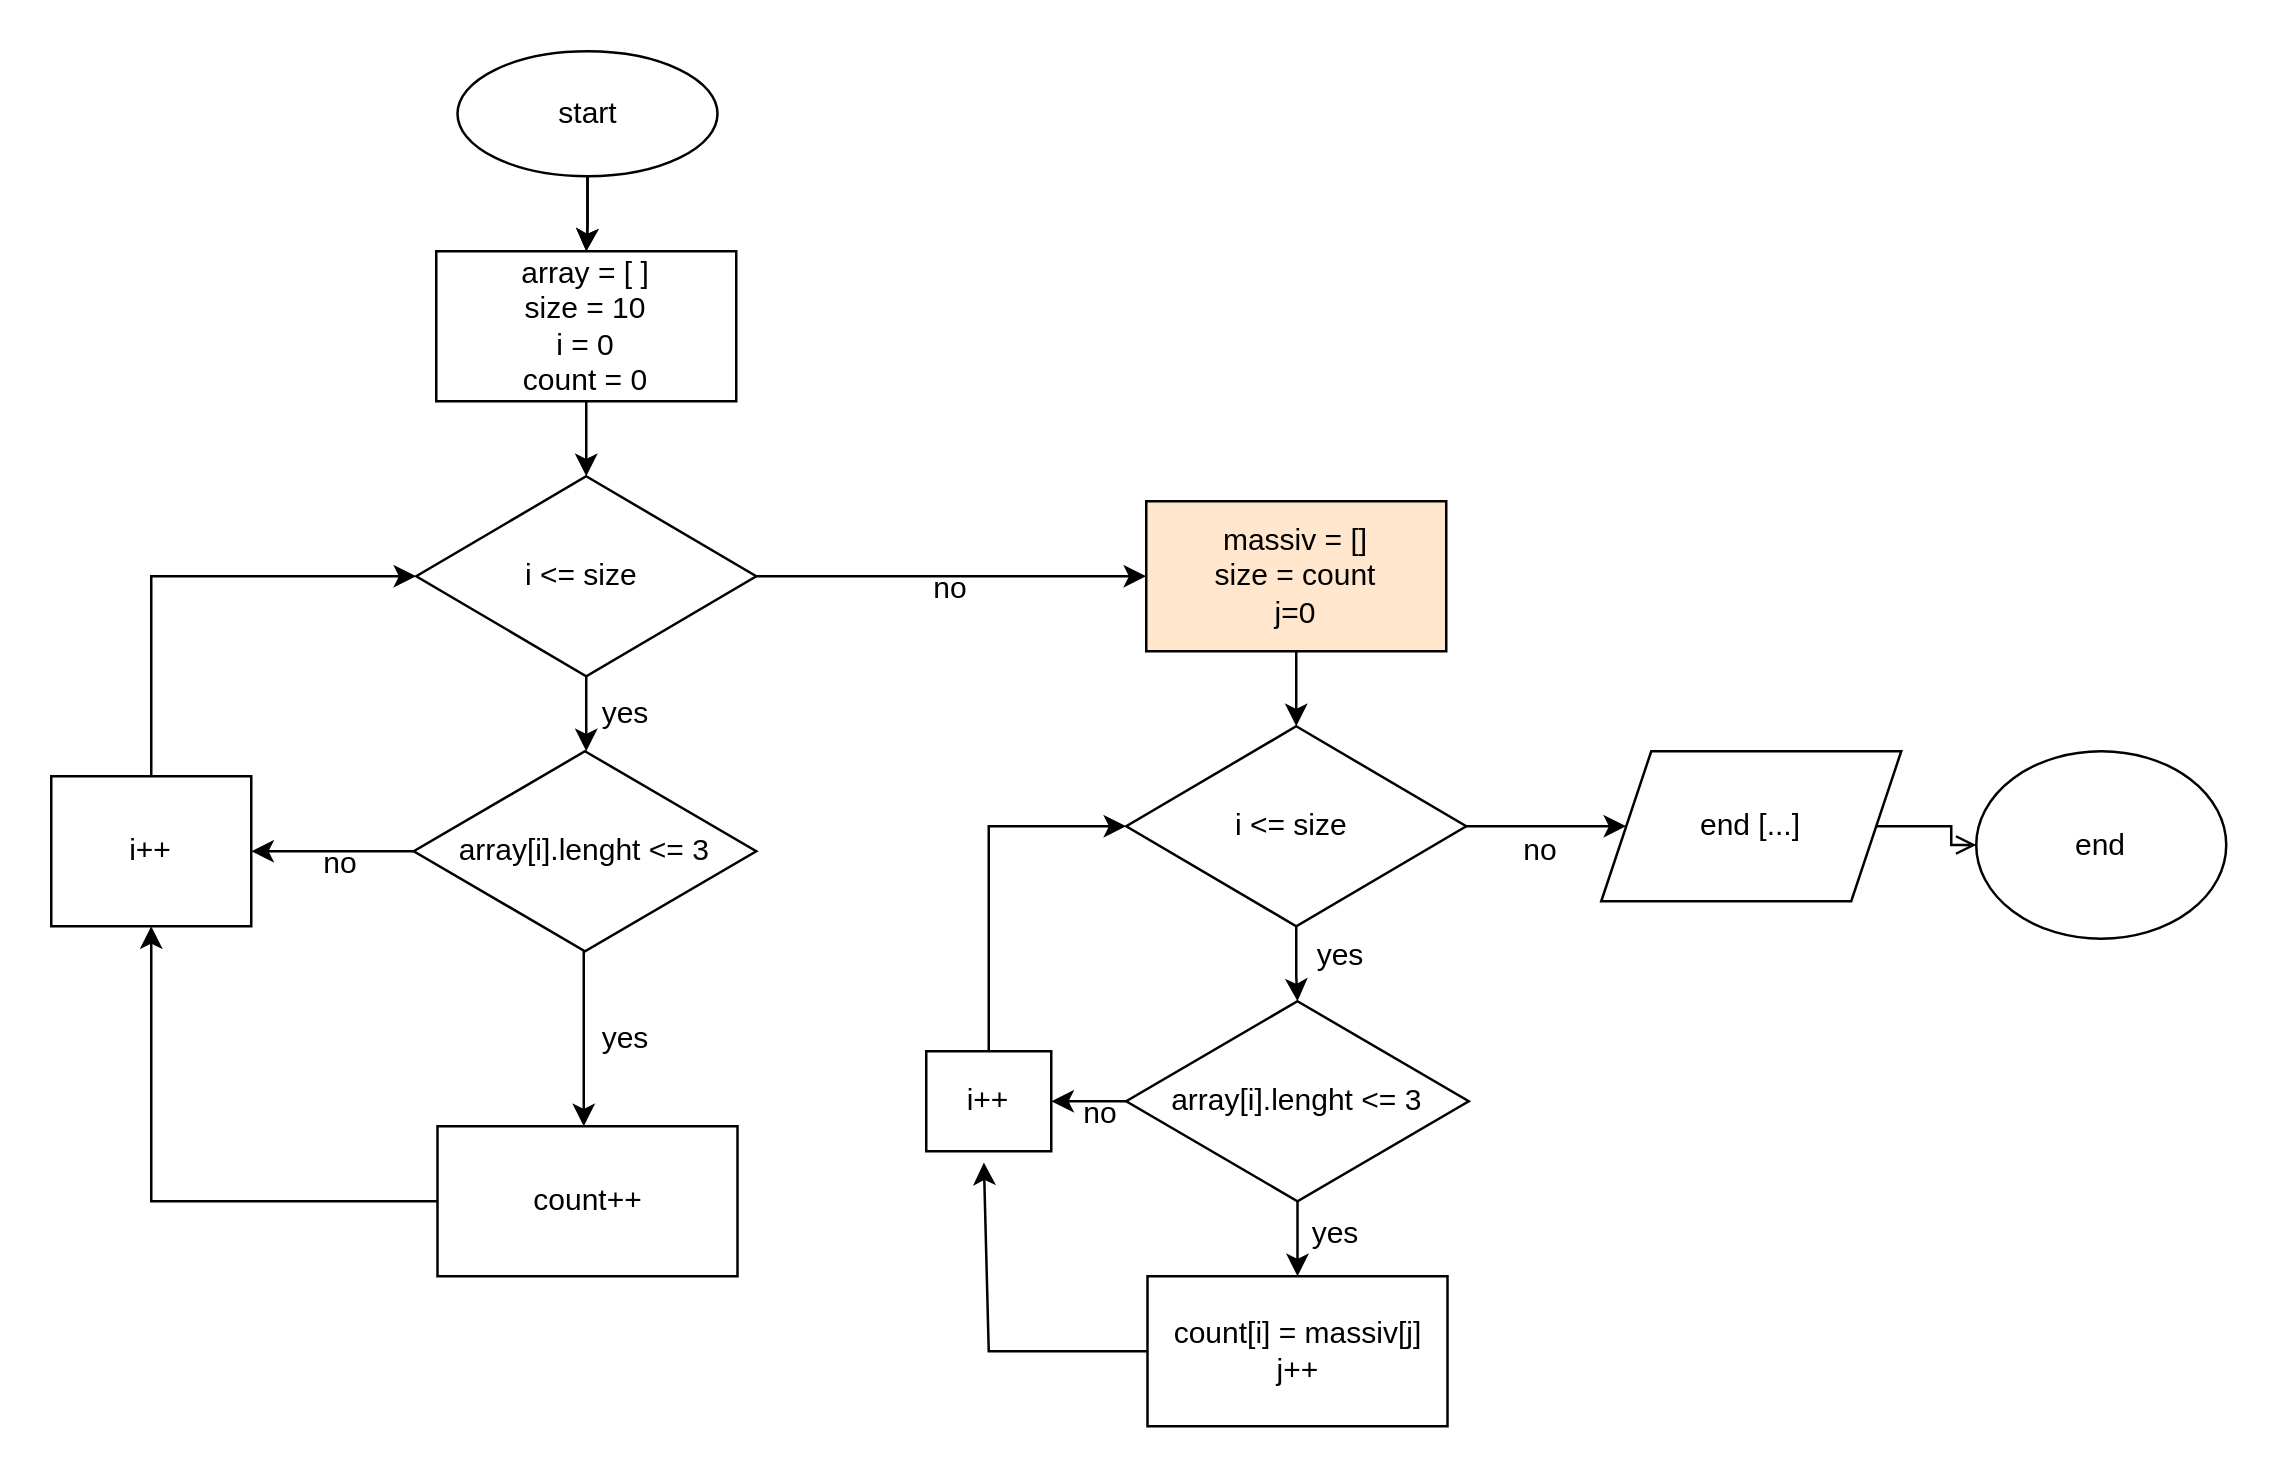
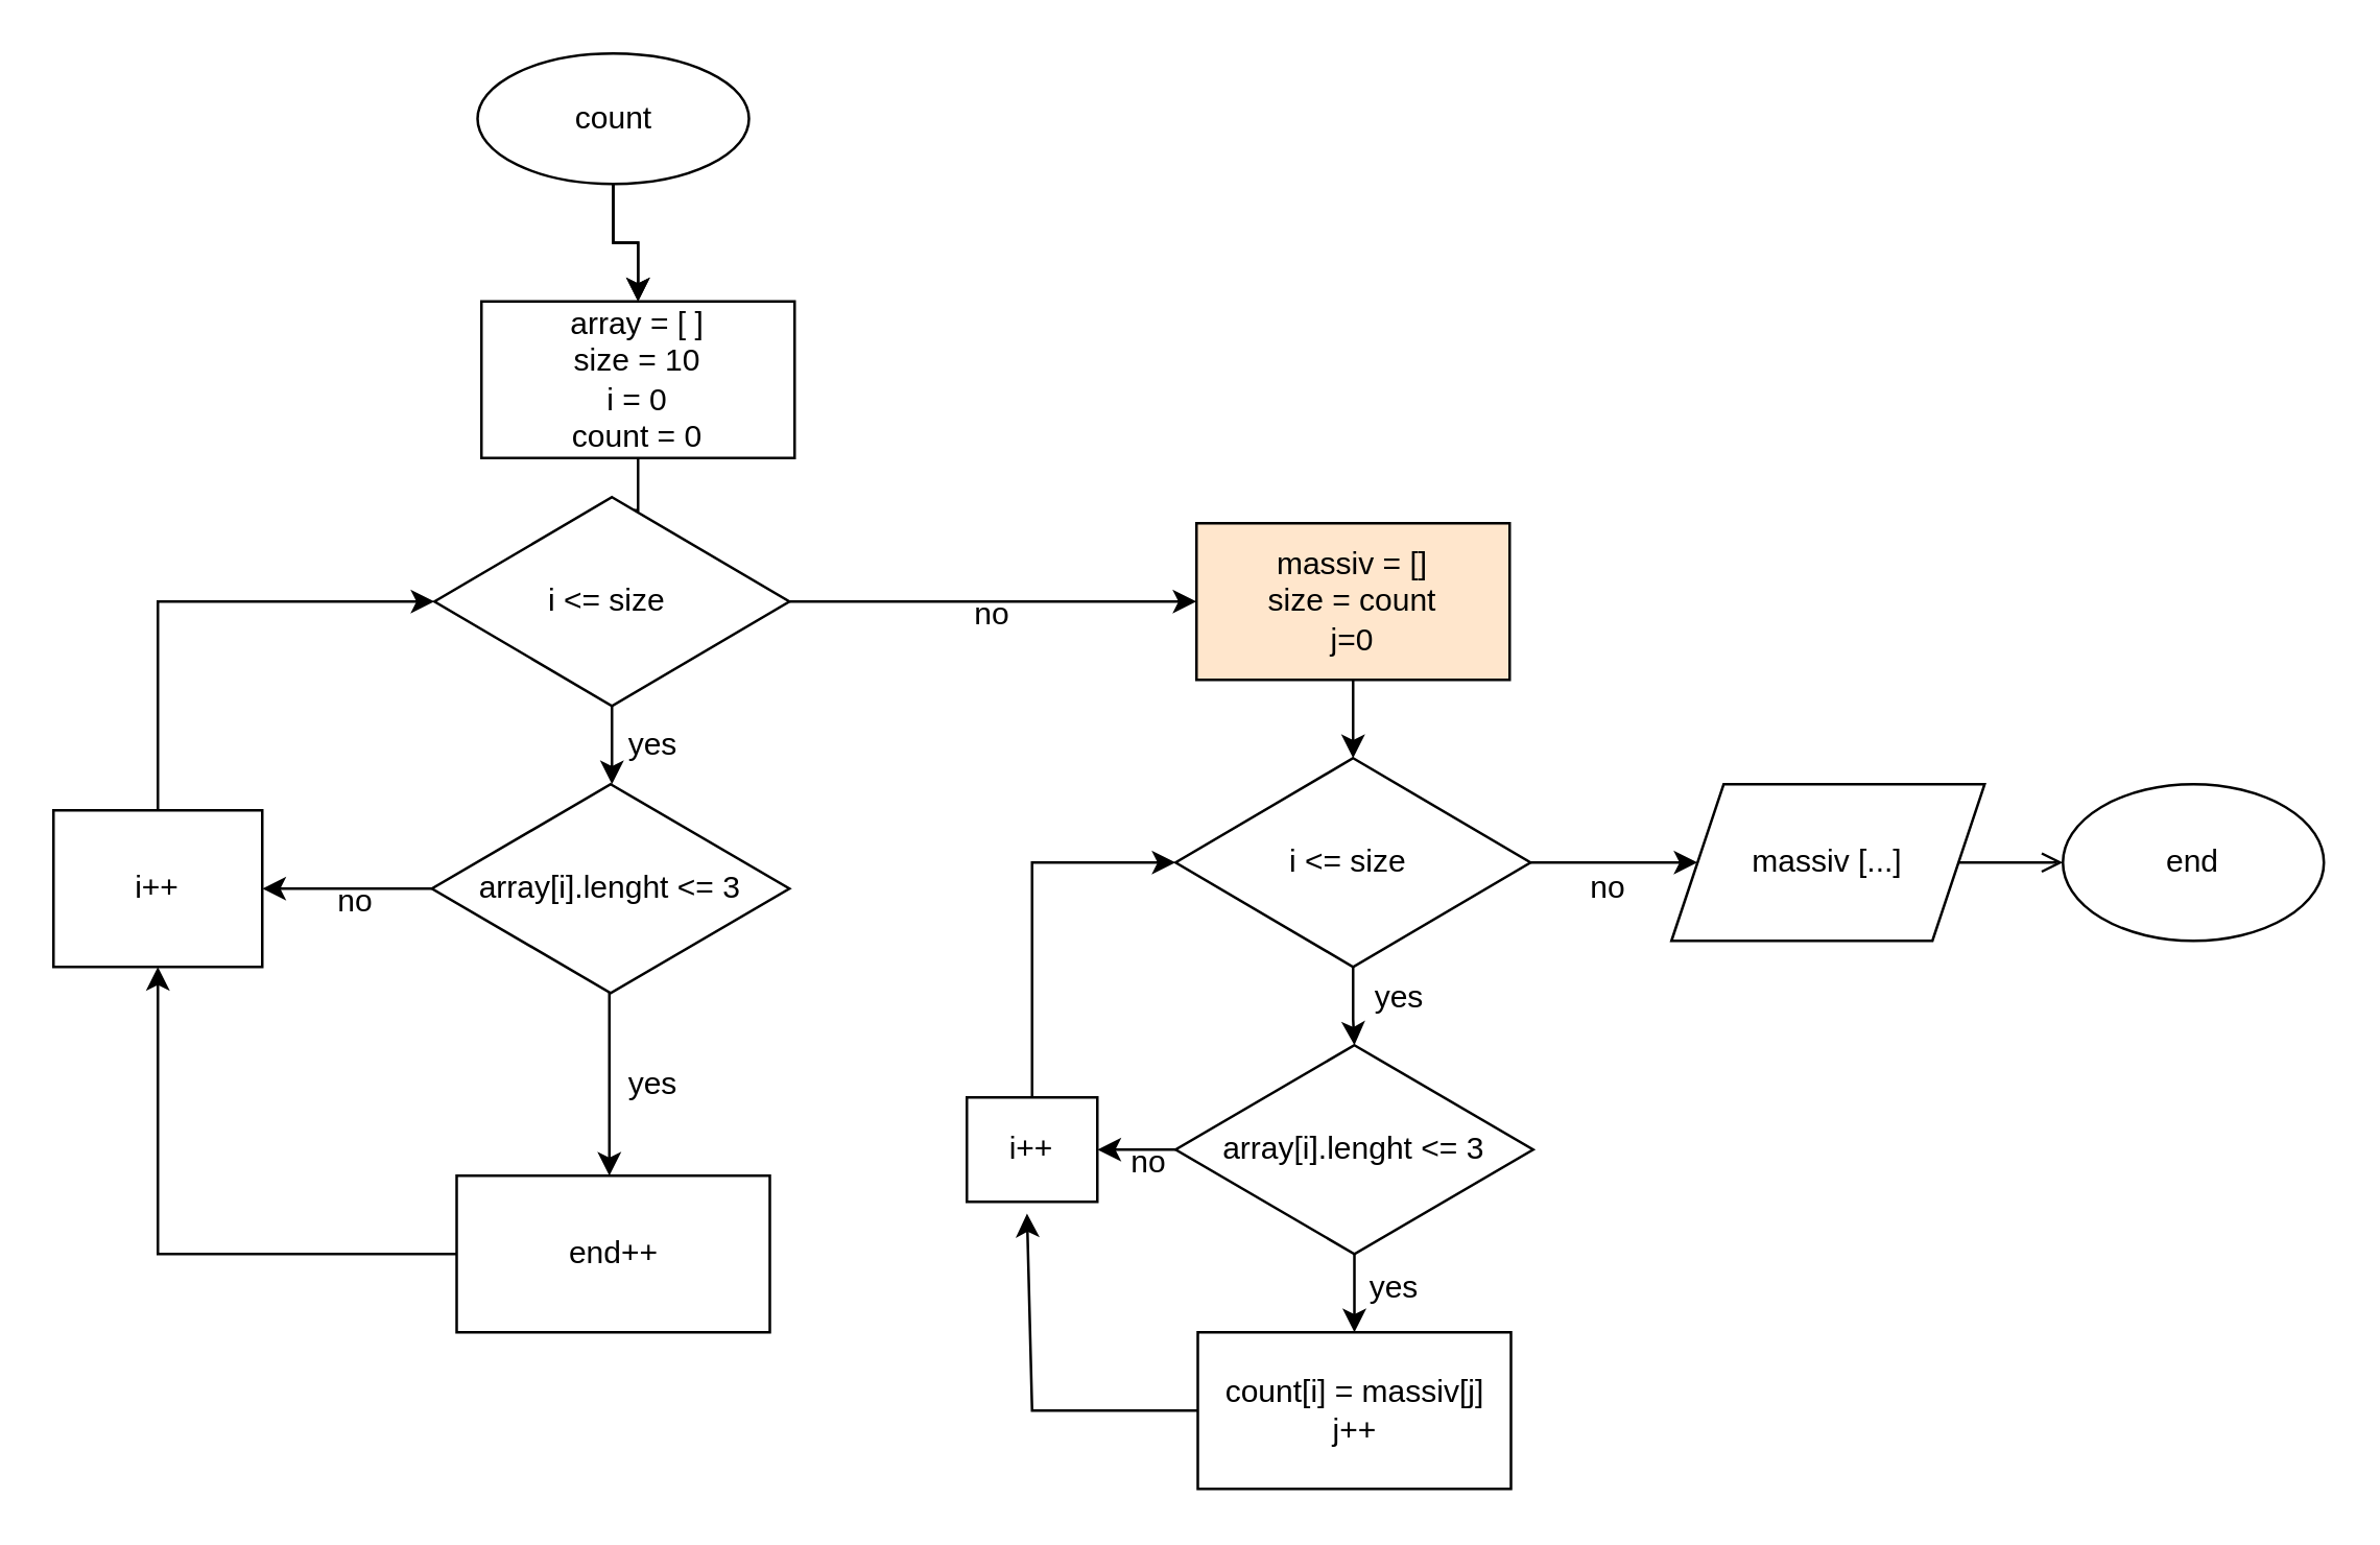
- <mxCell id="4" value="start" style="ellipse;whiteSpace=wrap;html=1;" vertex="1" parent="1"><mxGeometry x="182.5" y="20" width="104" height="50" as="geometry" /></mxCell>
+ <mxCell id="4" value="count" style="ellipse;whiteSpace=wrap;html=1;" vertex="1" parent="1"><mxGeometry x="182.5" y="20" width="104" height="50" as="geometry" /></mxCell>
- <mxCell id="6" value="array = [ ]&lt;br&gt;size = 10&lt;br&gt;i = 0&lt;br&gt;count = 0" style="shape=parallelogram;perimeter=parallelogramPerimeter;whiteSpace=wrap;html=1;fixedSize=1;size=-14;" vertex="1" parent="1"><mxGeometry x="174" y="100" width="120" height="60" as="geometry" /></mxCell>
+ <mxCell id="6" value="array = [ ]&lt;br&gt;size = 10&lt;br&gt;i = 0&lt;br&gt;count = 0" style="shape=parallelogram;perimeter=parallelogramPerimeter;whiteSpace=wrap;html=1;fixedSize=1;size=-14;" vertex="1" parent="1"><mxGeometry x="184" y="115" width="120" height="60" as="geometry" /></mxCell>
- <mxCell id="30" value="end [...]" style="shape=parallelogram;perimeter=parallelogramPerimeter;whiteSpace=wrap;html=1;fixedSize=1;" vertex="1" parent="1"><mxGeometry x="640" y="300" width="120" height="60" as="geometry" /></mxCell>
+ <mxCell id="30" value="massiv [...]" style="shape=parallelogram;perimeter=parallelogramPerimeter;whiteSpace=wrap;html=1;fixedSize=1;" vertex="1" parent="1"><mxGeometry x="640" y="300" width="120" height="60" as="geometry" /></mxCell>
- <mxCell id="31" value="end" style="ellipse;whiteSpace=wrap;html=1;" vertex="1" parent="1"><mxGeometry x="790" y="300" width="100" height="75" as="geometry" /></mxCell>
+ <mxCell id="31" value="end" style="ellipse;whiteSpace=wrap;html=1;" vertex="1" parent="1"><mxGeometry x="790" y="300" width="100" height="60" as="geometry" /></mxCell>
- <mxCell id="10" value="count++" style="whiteSpace=wrap;html=1;" vertex="1" parent="1"><mxGeometry x="174.5" y="450" width="120" height="60" as="geometry" /></mxCell>
+ <mxCell id="10" value="end++" style="whiteSpace=wrap;html=1;" vertex="1" parent="1"><mxGeometry x="174.5" y="450" width="120" height="60" as="geometry" /></mxCell>
